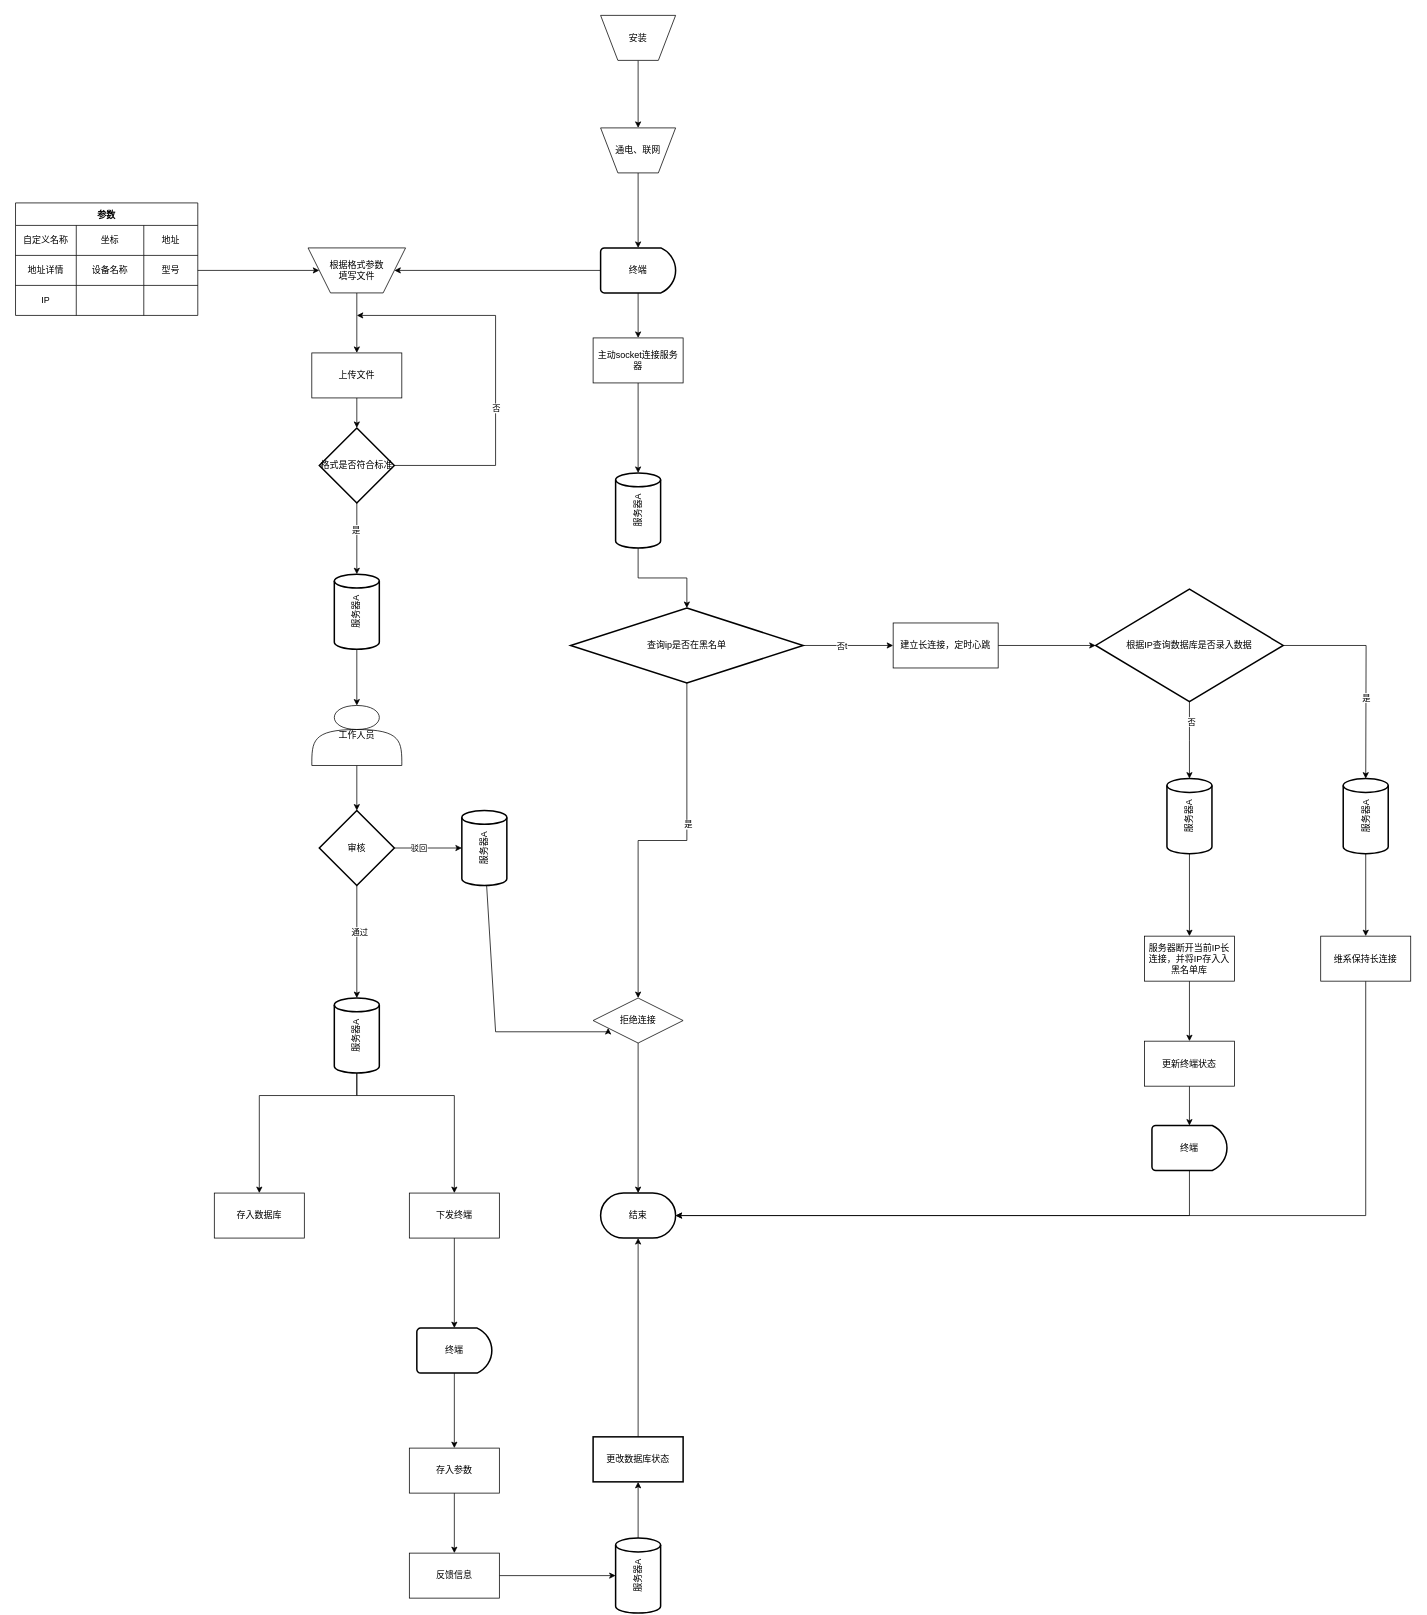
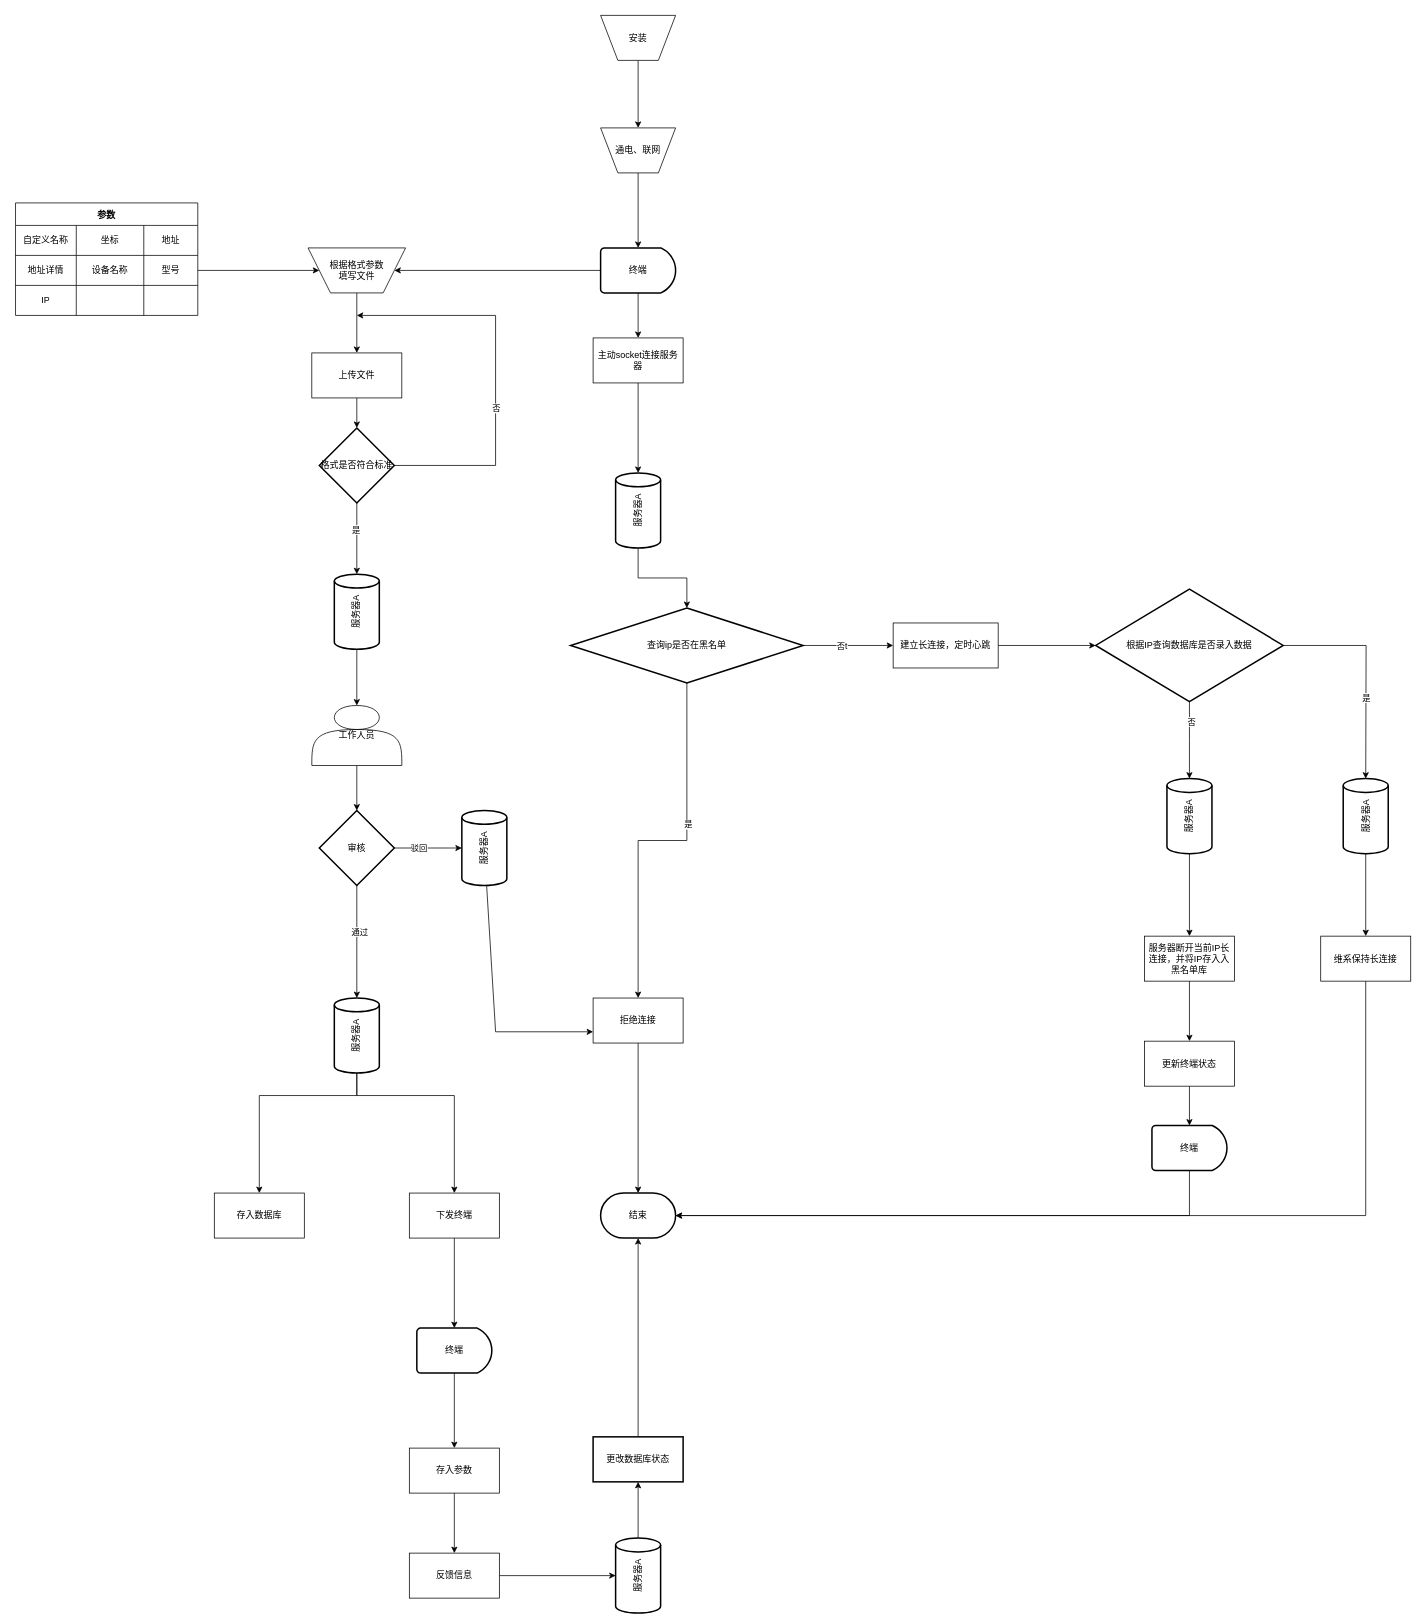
- <mxCell id="41" value="拒绝连接" style="rhombus;whiteSpace=wrap;html=1;" vertex="1" parent="1"><mxGeometry x="790" y="1330" width="120" height="60" as="geometry" /></mxCell>
+ <mxCell id="41" value="拒绝连接" style="rounded=0;whiteSpace=wrap;html=1;" vertex="1" parent="1"><mxGeometry x="790" y="1330" width="120" height="60" as="geometry" /></mxCell>
